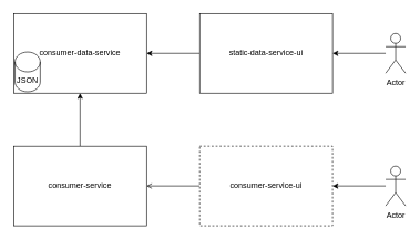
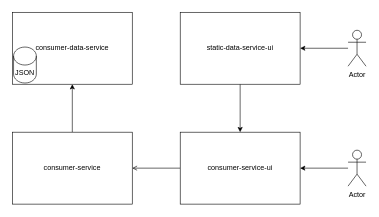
- <mxCell id="2" value="" style="edgeStyle=orthogonalEdgeStyle;rounded=0;orthogonalLoop=1;jettySize=auto;html=1;" edge="1" parent="1" source="6" target="4"><mxGeometry relative="1" as="geometry" /></mxCell>
+ <mxCell id="2" value="" style="edgeStyle=orthogonalEdgeStyle;rounded=0;orthogonalLoop=1;jettySize=auto;html=1;" edge="1" parent="1" source="6" target="9"><mxGeometry relative="1" as="geometry" /></mxCell>
- <mxCell id="9" value="consumer-service-ui" style="rounded=0;whiteSpace=wrap;html=1;dashed=1;" vertex="1" parent="1"><mxGeometry x="300" y="220" width="200" height="120" as="geometry" /></mxCell>
+ <mxCell id="9" value="consumer-service-ui" style="rounded=0;whiteSpace=wrap;html=1;" vertex="1" parent="1"><mxGeometry x="300" y="220" width="200" height="120" as="geometry" /></mxCell>
